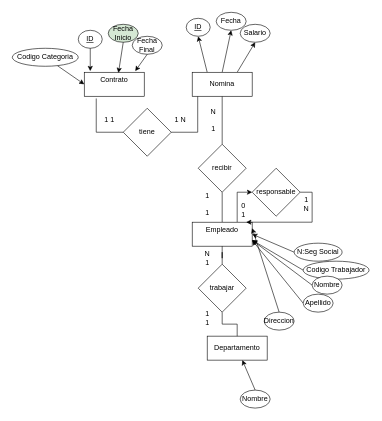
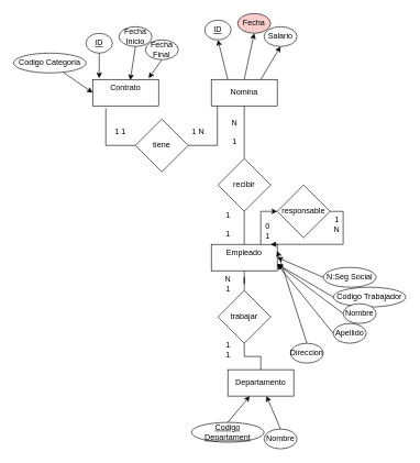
- <mxCell id="39" value="Fecha" style="ellipse;whiteSpace=wrap;html=1;" parent="1" vertex="1"><mxGeometry x="360" y="20" width="50" height="30" as="geometry" /></mxCell>
+ <mxCell id="39" value="Fecha" style="ellipse;whiteSpace=wrap;html=1;fillColor=#f8cecc;" parent="1" vertex="1"><mxGeometry x="360" y="20" width="50" height="30" as="geometry" /></mxCell>
- <mxCell id="33" value="Fecha Inicio" style="ellipse;whiteSpace=wrap;html=1;fillColor=#d5e8d4;" parent="1" vertex="1"><mxGeometry x="180" y="40" width="50" height="30" as="geometry" /></mxCell>
+ <mxCell id="33" value="Fecha Inicio" style="ellipse;whiteSpace=wrap;html=1;" parent="1" vertex="1"><mxGeometry x="180" y="40" width="50" height="30" as="geometry" /></mxCell>
+ <mxCell id="28" style="rounded=0;orthogonalLoop=1;jettySize=auto;html=1;exitX=0.5;exitY=0;exitDx=0;exitDy=0;" parent="1" source="29" target="5" edge="1"><mxGeometry relative="1" as="geometry" /></mxCell>
+ <mxCell id="29" value="Codigo Departament" style="ellipse;whiteSpace=wrap;html=1;fontStyle=4" parent="1" vertex="1"><mxGeometry x="290" y="640" width="110" height="30" as="geometry" /></mxCell>
